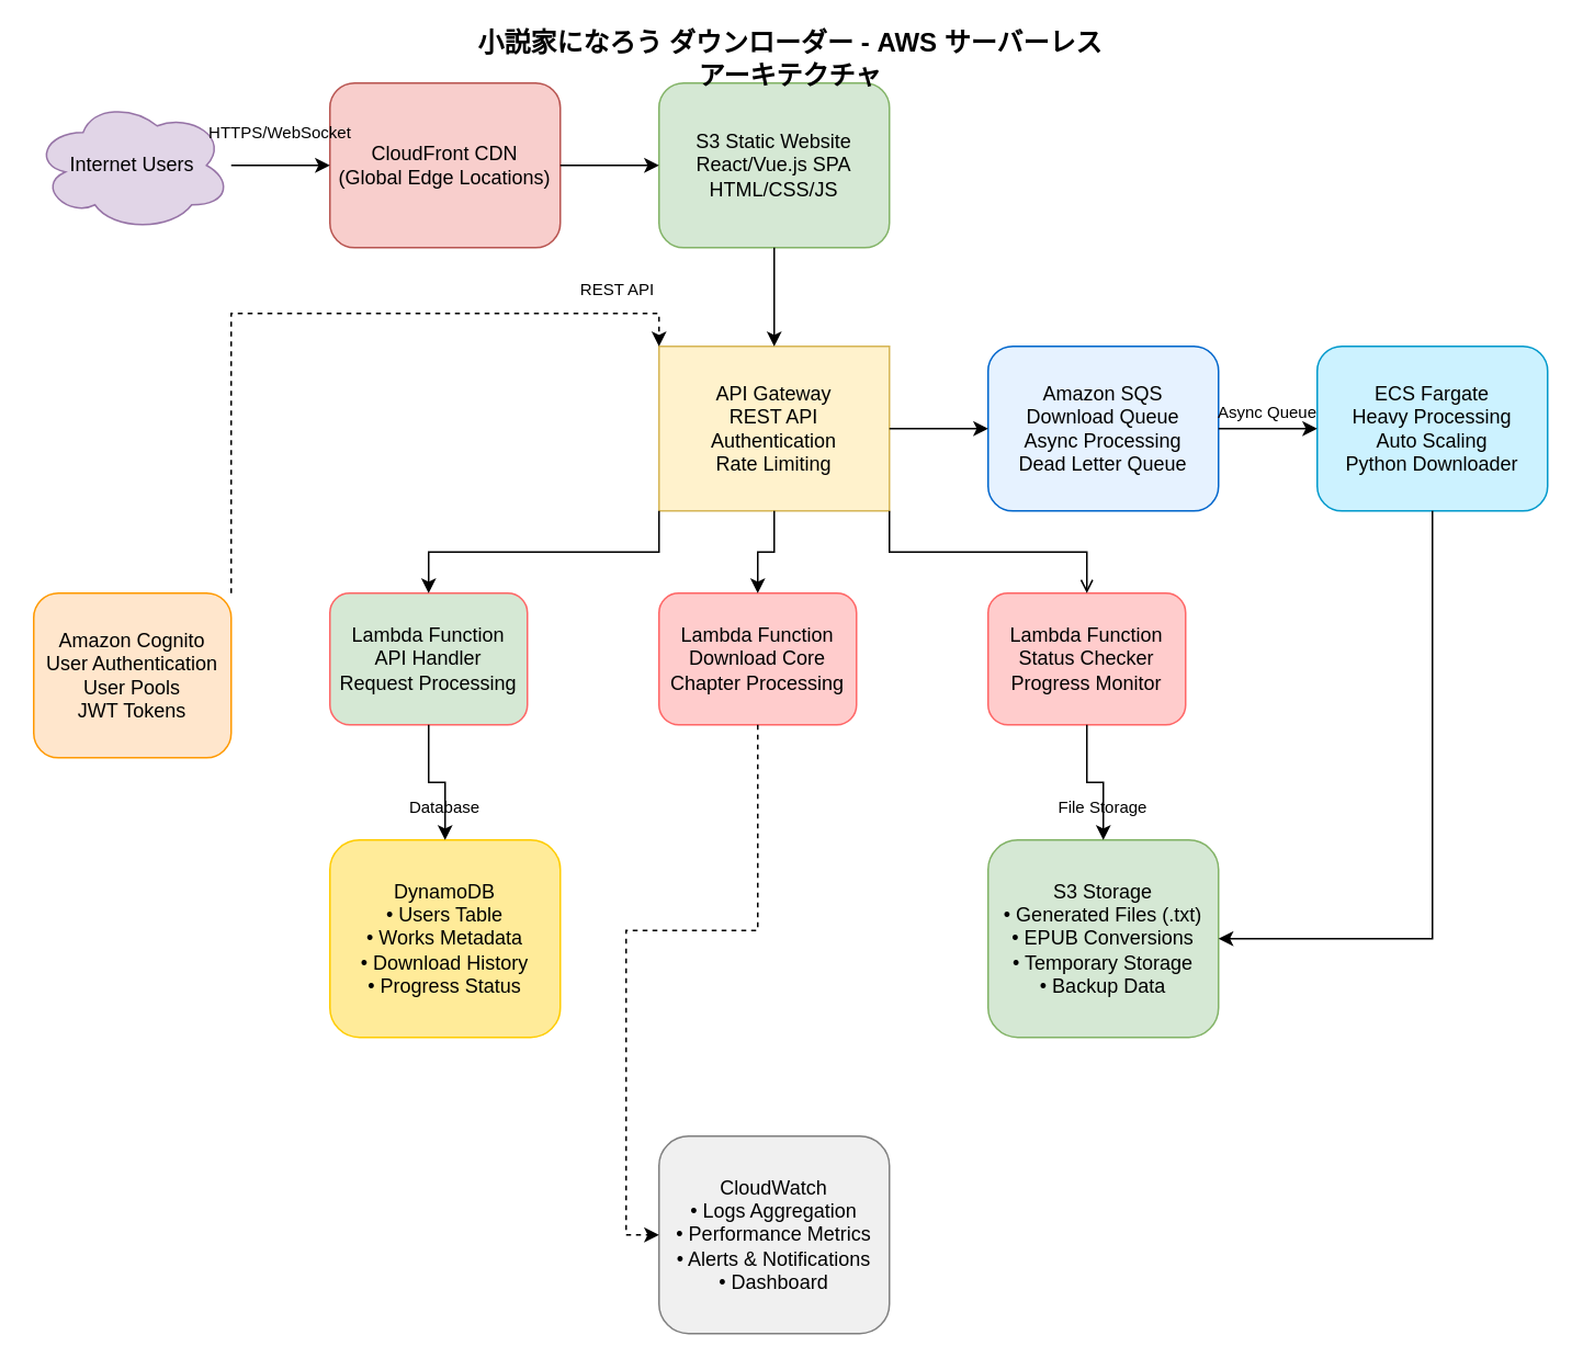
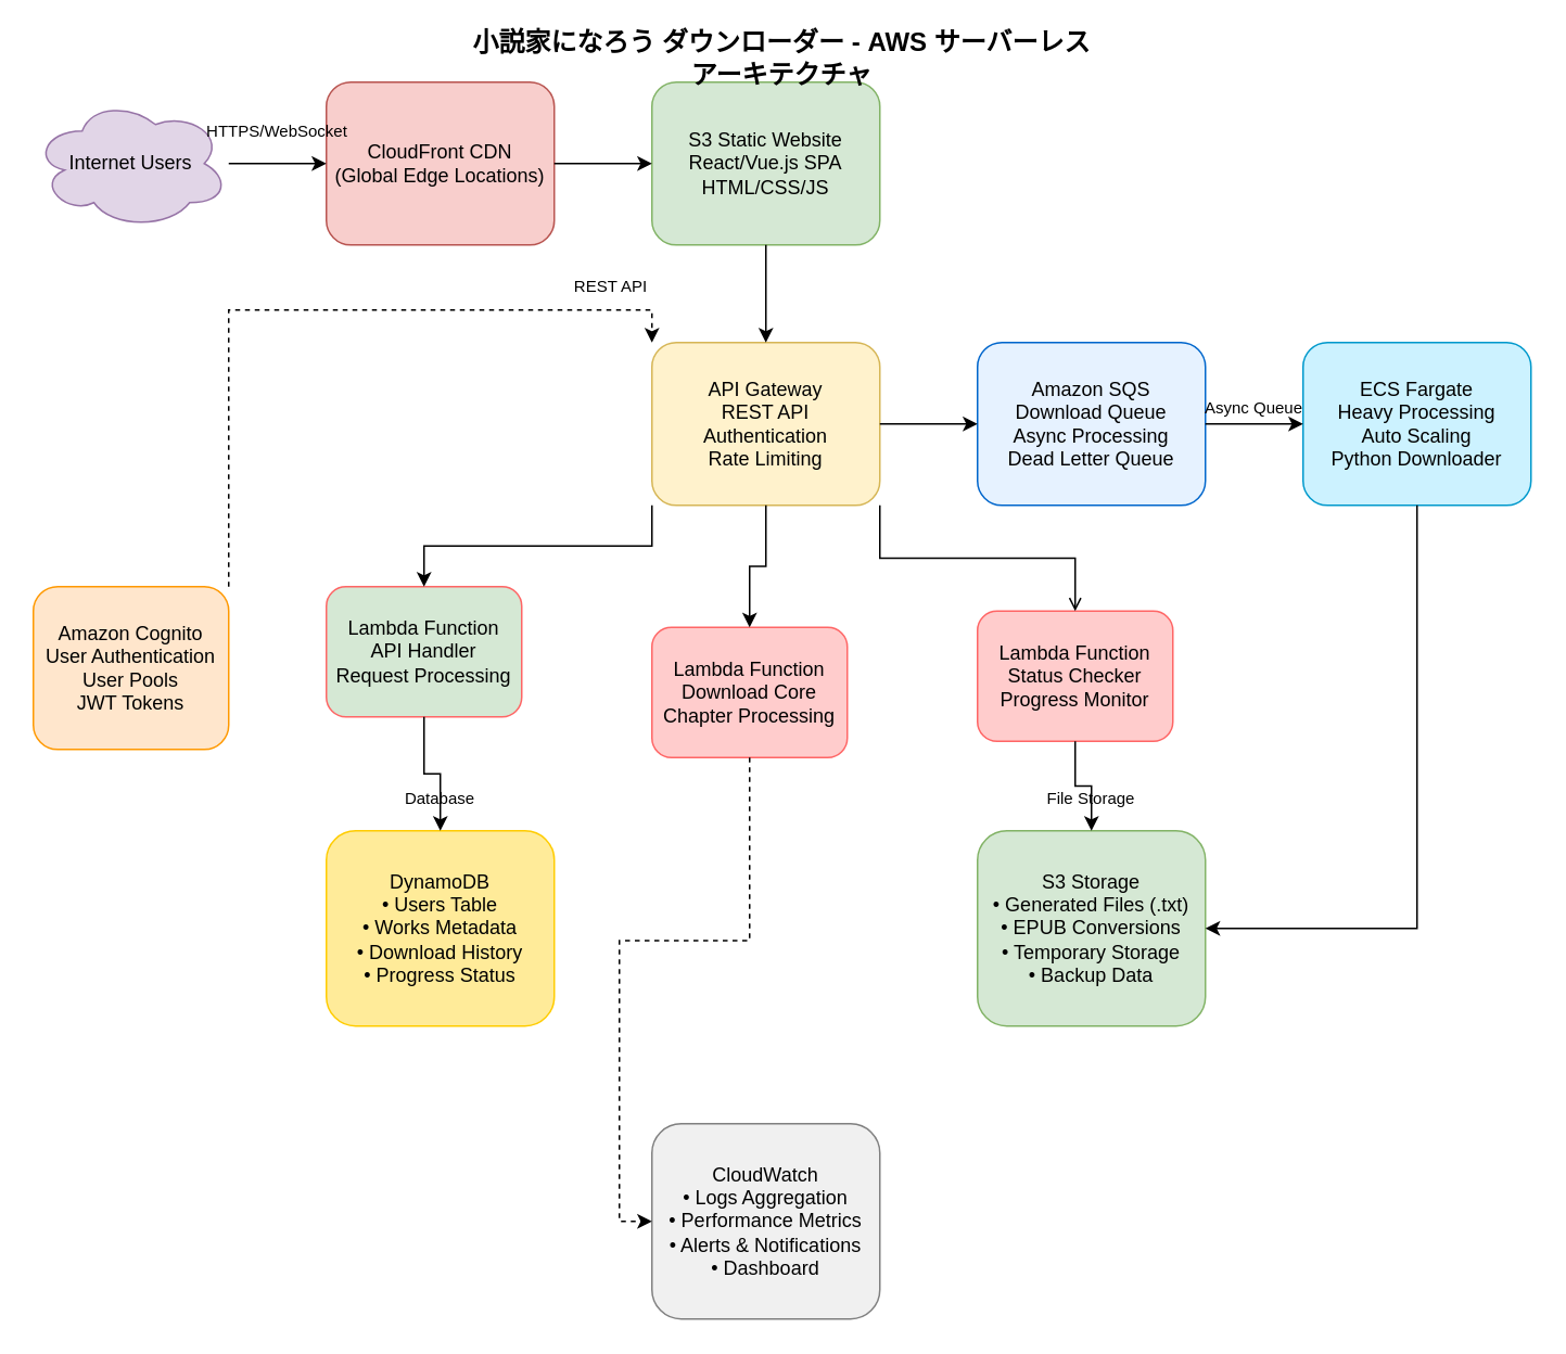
- <mxCell id="5" value="API Gateway&#10;REST API&#10;Authentication&#10;Rate Limiting" style="whiteSpace=wrap;html=1;fillColor=#fff2cc;strokeColor=#d6b656;rounded=0;" vertex="1" parent="1"><mxGeometry x="400" y="210" width="140" height="100" as="geometry" /></mxCell>
+ <mxCell id="5" value="API Gateway&#10;REST API&#10;Authentication&#10;Rate Limiting" style="rounded=1;whiteSpace=wrap;html=1;fillColor=#fff2cc;strokeColor=#d6b656;" vertex="1" parent="1"><mxGeometry x="400" y="210" width="140" height="100" as="geometry" /></mxCell>
- <mxCell id="7" value="Lambda Function&#10;Download Core&#10;Chapter Processing" style="rounded=1;whiteSpace=wrap;html=1;fillColor=#ffcccc;strokeColor=#ff6666;" vertex="1" parent="1"><mxGeometry x="400" y="360" width="120" height="80" as="geometry" /></mxCell>
+ <mxCell id="7" value="Lambda Function&#10;Download Core&#10;Chapter Processing" style="rounded=1;whiteSpace=wrap;html=1;fillColor=#ffcccc;strokeColor=#ff6666;" vertex="1" parent="1"><mxGeometry x="400" y="385" width="120" height="80" as="geometry" /></mxCell>
- <mxCell id="8" value="Lambda Function&#10;Status Checker&#10;Progress Monitor" style="rounded=1;whiteSpace=wrap;html=1;fillColor=#ffcccc;strokeColor=#ff6666;" vertex="1" parent="1"><mxGeometry x="600" y="360" width="120" height="80" as="geometry" /></mxCell>
+ <mxCell id="8" value="Lambda Function&#10;Status Checker&#10;Progress Monitor" style="rounded=1;whiteSpace=wrap;html=1;fillColor=#ffcccc;strokeColor=#ff6666;" vertex="1" parent="1"><mxGeometry x="600" y="375" width="120" height="80" as="geometry" /></mxCell>
